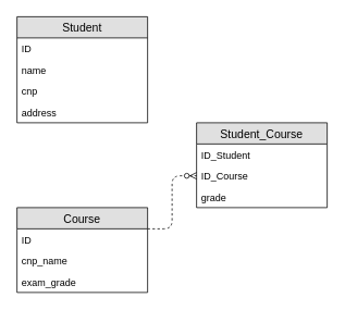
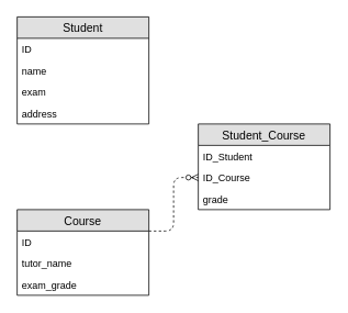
- <mxCell id="5" value="cnp" style="text;strokeColor=none;fillColor=none;spacingLeft=4;spacingRight=4;overflow=hidden;rotatable=0;points=[[0,0.5],[1,0.5]];portConstraint=eastwest;fontSize=12;" vertex="1" parent="2"><mxGeometry y="78" width="160" height="26" as="geometry" /></mxCell>
+ <mxCell id="5" value="exam" style="text;strokeColor=none;fillColor=none;spacingLeft=4;spacingRight=4;overflow=hidden;rotatable=0;points=[[0,0.5],[1,0.5]];portConstraint=eastwest;fontSize=12;" vertex="1" parent="2"><mxGeometry y="78" width="160" height="26" as="geometry" /></mxCell>
- <mxCell id="9" value="cnp_name" style="text;strokeColor=none;fillColor=none;spacingLeft=4;spacingRight=4;overflow=hidden;rotatable=0;points=[[0,0.5],[1,0.5]];portConstraint=eastwest;fontSize=12;" vertex="1" parent="7"><mxGeometry y="52" width="160" height="26" as="geometry" /></mxCell>
+ <mxCell id="9" value="tutor_name" style="text;strokeColor=none;fillColor=none;spacingLeft=4;spacingRight=4;overflow=hidden;rotatable=0;points=[[0,0.5],[1,0.5]];portConstraint=eastwest;fontSize=12;" vertex="1" parent="7"><mxGeometry y="52" width="160" height="26" as="geometry" /></mxCell>
